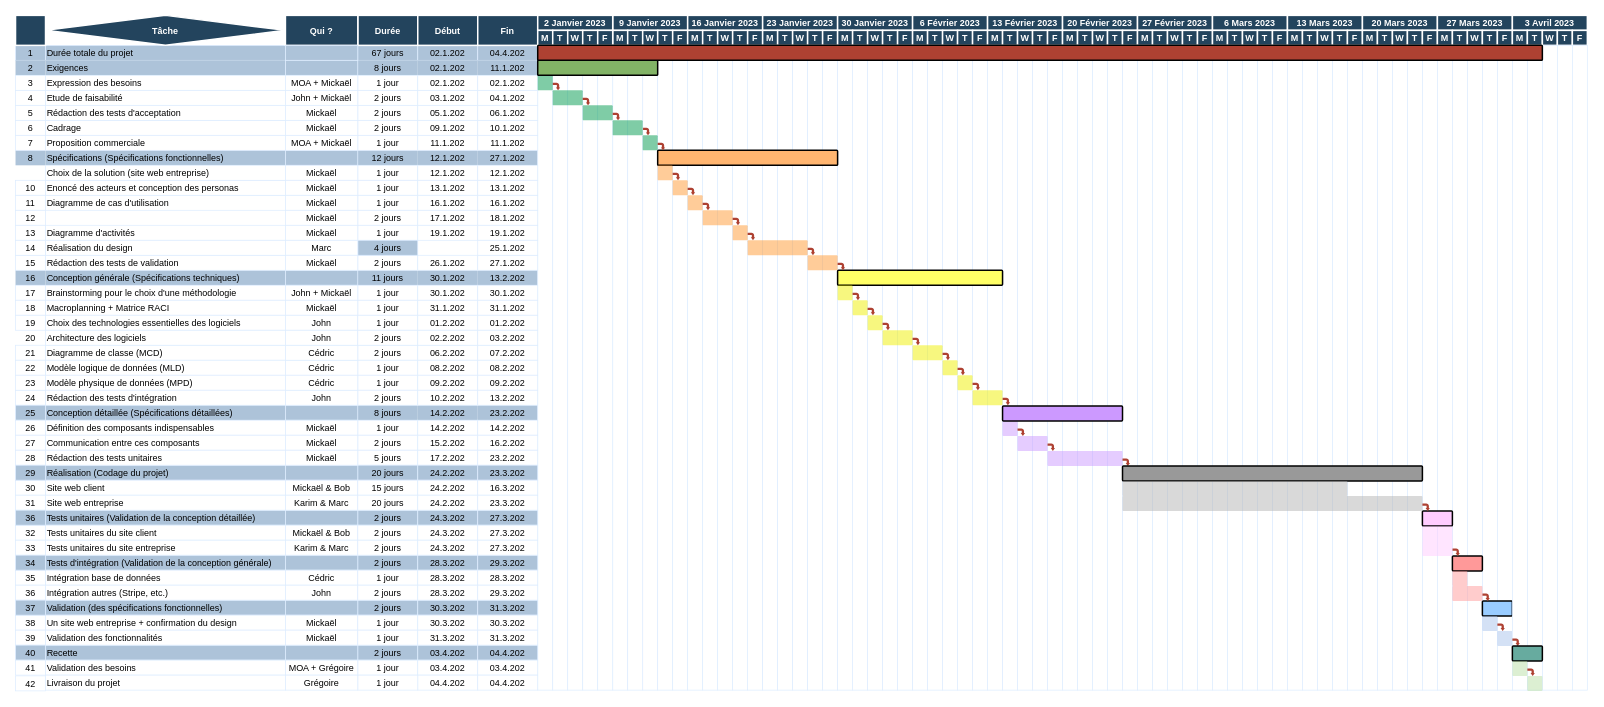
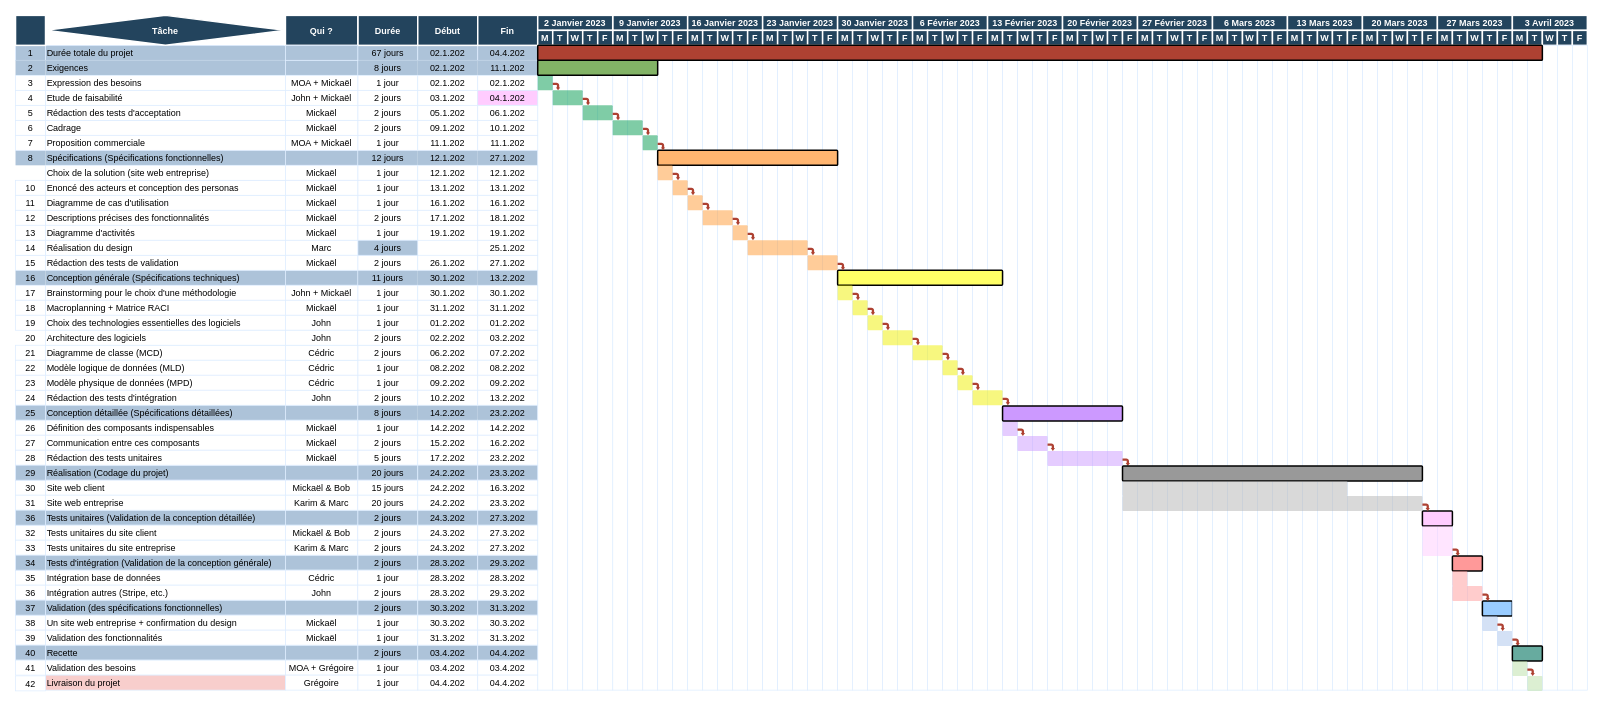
- <mxCell id="37" value="04.1.202" style="strokeColor=#DEEDFF" parent="1" vertex="1"><mxGeometry x="636.5" y="120" width="80.0" height="20" as="geometry" /></mxCell>
+ <mxCell id="37" value="04.1.202" style="strokeColor=#DEEDFF;fillColor=#ffccff;" parent="1" vertex="1"><mxGeometry x="636.5" y="120" width="80.0" height="20" as="geometry" /></mxCell>
+ <mxCell id="168" value="Descriptions précises des fonctionnalités" style="align=left;strokeColor=#DEEDFF" parent="1" vertex="1"><mxGeometry x="60" y="280" width="320.0" height="20" as="geometry" /></mxCell>
- <mxCell id="206" value="Livraison du projet" style="align=left;strokeColor=#DEEDFF" parent="1" vertex="1"><mxGeometry x="60" y="900" width="320.0" height="20" as="geometry" /></mxCell>
+ <mxCell id="206" value="Livraison du projet" style="align=left;strokeColor=#DEEDFF;fillColor=#f8cecc;" parent="1" vertex="1"><mxGeometry x="60" y="900" width="320.0" height="20" as="geometry" /></mxCell>
